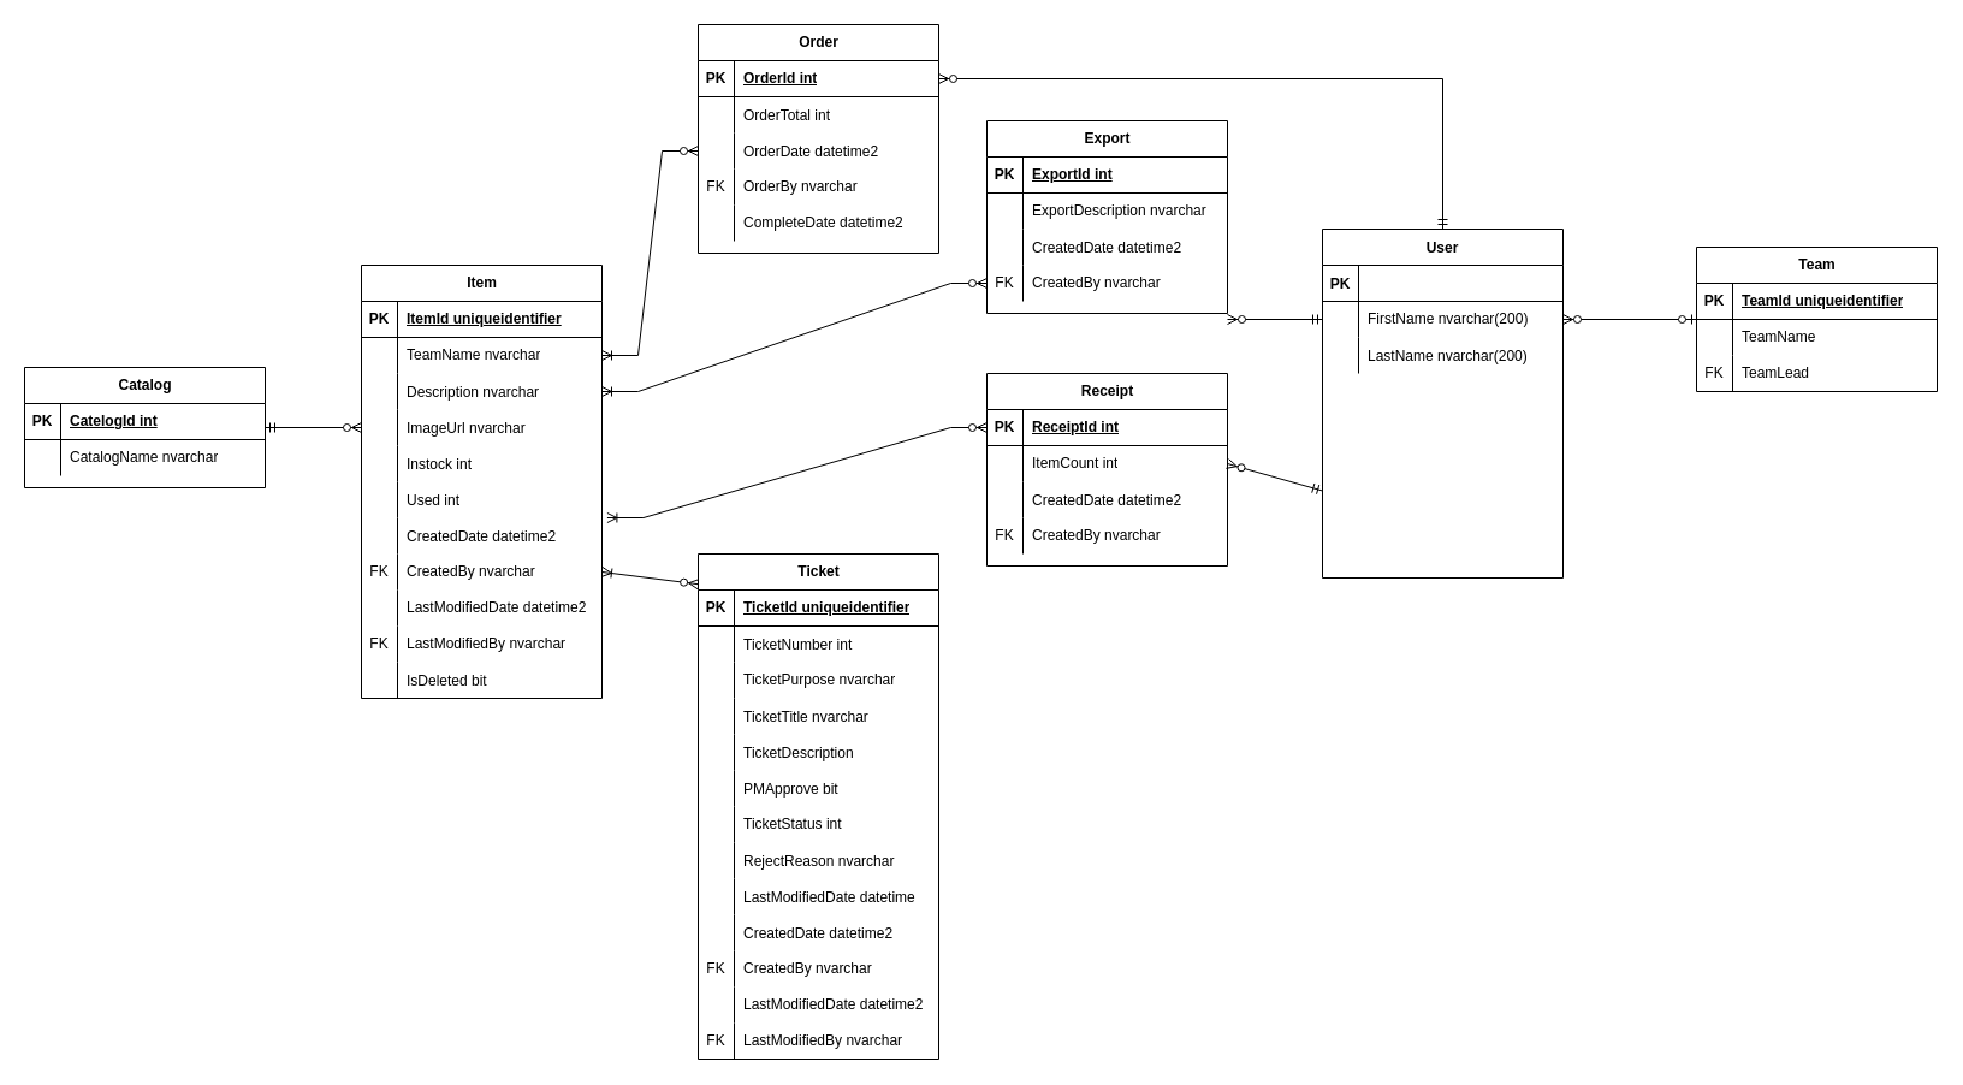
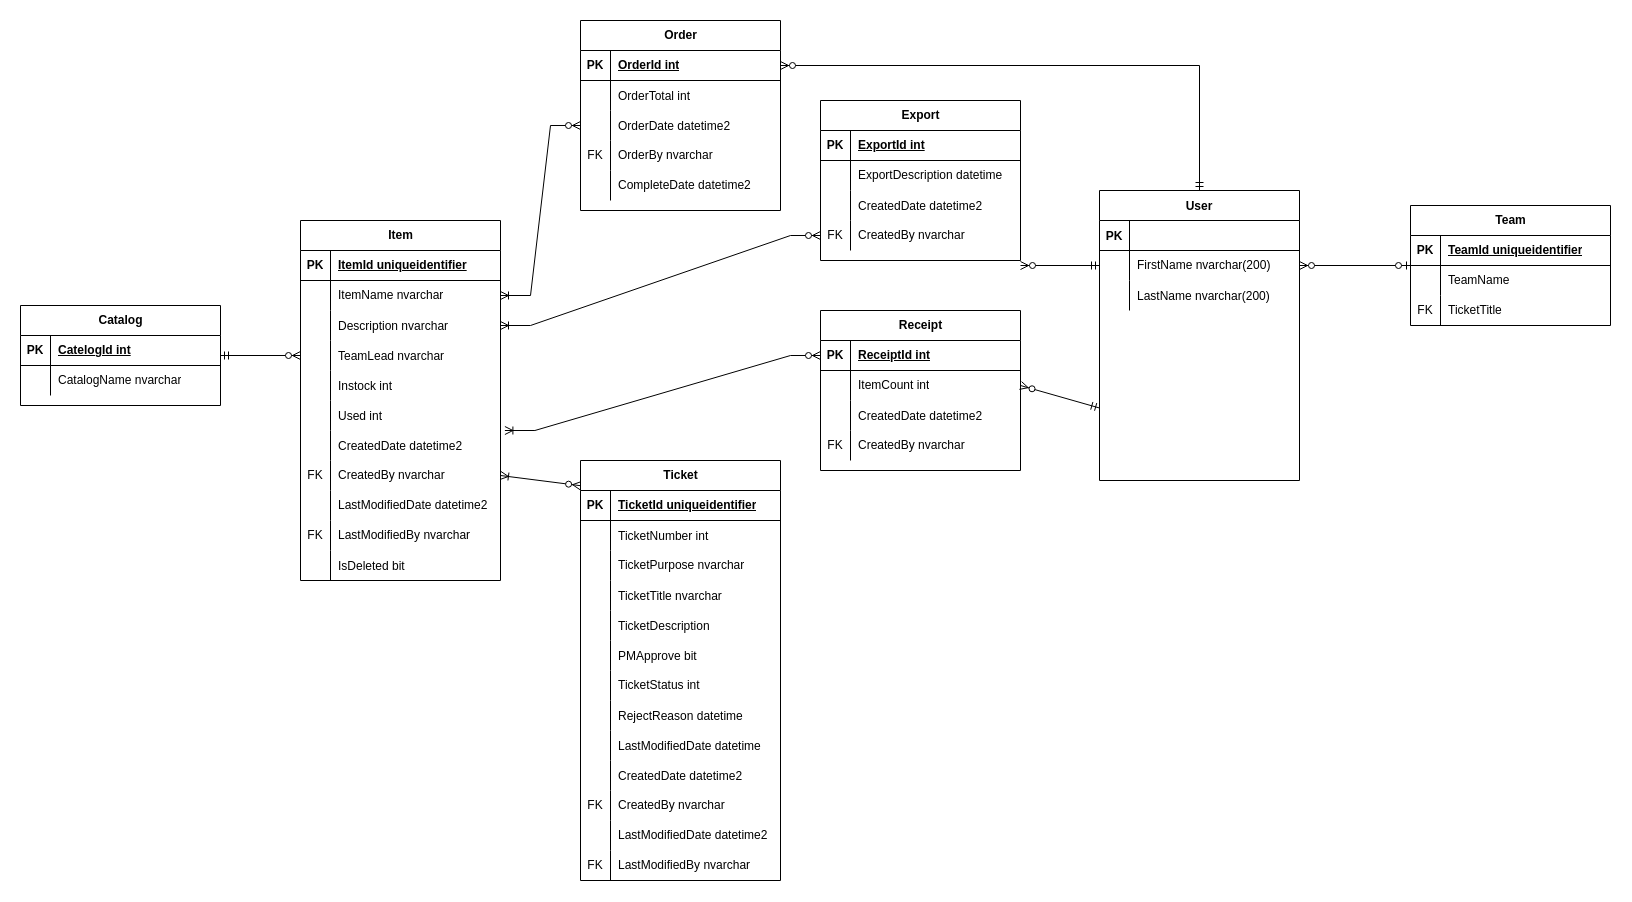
- <mxCell id="58" value="ExportDescription nvarchar" style="shape=partialRectangle;connectable=0;fillColor=none;top=0;left=0;bottom=0;right=0;align=left;spacingLeft=6;overflow=hidden;whiteSpace=wrap;html=1;" vertex="1" parent="56"><mxGeometry x="30" width="170" height="30" as="geometry"><mxRectangle width="170" height="30" as="alternateBounds" /></mxGeometry></mxCell>
+ <mxCell id="58" value="ExportDescription datetime" style="shape=partialRectangle;connectable=0;fillColor=none;top=0;left=0;bottom=0;right=0;align=left;spacingLeft=6;overflow=hidden;whiteSpace=wrap;html=1;" vertex="1" parent="56"><mxGeometry x="30" width="170" height="30" as="geometry"><mxRectangle width="170" height="30" as="alternateBounds" /></mxGeometry></mxCell>
- <mxCell id="24" value="TeamName nvarchar" style="shape=partialRectangle;connectable=0;fillColor=none;top=0;left=0;bottom=0;right=0;align=left;spacingLeft=6;overflow=hidden;whiteSpace=wrap;html=1;" vertex="1" parent="22"><mxGeometry x="30" width="170" height="30" as="geometry"><mxRectangle width="170" height="30" as="alternateBounds" /></mxGeometry></mxCell>
+ <mxCell id="24" value="ItemName nvarchar" style="shape=partialRectangle;connectable=0;fillColor=none;top=0;left=0;bottom=0;right=0;align=left;spacingLeft=6;overflow=hidden;whiteSpace=wrap;html=1;" vertex="1" parent="22"><mxGeometry x="30" width="170" height="30" as="geometry"><mxRectangle width="170" height="30" as="alternateBounds" /></mxGeometry></mxCell>
- <mxCell id="103" value="TeamLead" style="shape=partialRectangle;connectable=0;fillColor=none;top=0;left=0;bottom=0;right=0;align=left;spacingLeft=6;fontStyle=0;overflow=hidden;whiteSpace=wrap;html=1;" vertex="1" parent="101"><mxGeometry x="30" width="170" height="30" as="geometry"><mxRectangle width="170" height="30" as="alternateBounds" /></mxGeometry></mxCell>
+ <mxCell id="103" value="TicketTitle" style="shape=partialRectangle;connectable=0;fillColor=none;top=0;left=0;bottom=0;right=0;align=left;spacingLeft=6;fontStyle=0;overflow=hidden;whiteSpace=wrap;html=1;" vertex="1" parent="101"><mxGeometry x="30" width="170" height="30" as="geometry"><mxRectangle width="170" height="30" as="alternateBounds" /></mxGeometry></mxCell>
- <mxCell id="30" value="ImageUrl nvarchar" style="shape=partialRectangle;connectable=0;fillColor=none;top=0;left=0;bottom=0;right=0;align=left;spacingLeft=6;overflow=hidden;" vertex="1" parent="28"><mxGeometry x="30" width="170" height="30" as="geometry"><mxRectangle width="170" height="30" as="alternateBounds" /></mxGeometry></mxCell>
+ <mxCell id="30" value="TeamLead nvarchar" style="shape=partialRectangle;connectable=0;fillColor=none;top=0;left=0;bottom=0;right=0;align=left;spacingLeft=6;overflow=hidden;" vertex="1" parent="28"><mxGeometry x="30" width="170" height="30" as="geometry"><mxRectangle width="170" height="30" as="alternateBounds" /></mxGeometry></mxCell>
- <mxCell id="128" value="RejectReason nvarchar" style="shape=partialRectangle;connectable=0;fillColor=none;top=0;left=0;bottom=0;right=0;align=left;spacingLeft=6;overflow=hidden;" vertex="1" parent="126"><mxGeometry x="30" width="170" height="30" as="geometry"><mxRectangle width="170" height="30" as="alternateBounds" /></mxGeometry></mxCell>
+ <mxCell id="128" value="RejectReason datetime" style="shape=partialRectangle;connectable=0;fillColor=none;top=0;left=0;bottom=0;right=0;align=left;spacingLeft=6;overflow=hidden;" vertex="1" parent="126"><mxGeometry x="30" width="170" height="30" as="geometry"><mxRectangle width="170" height="30" as="alternateBounds" /></mxGeometry></mxCell>
